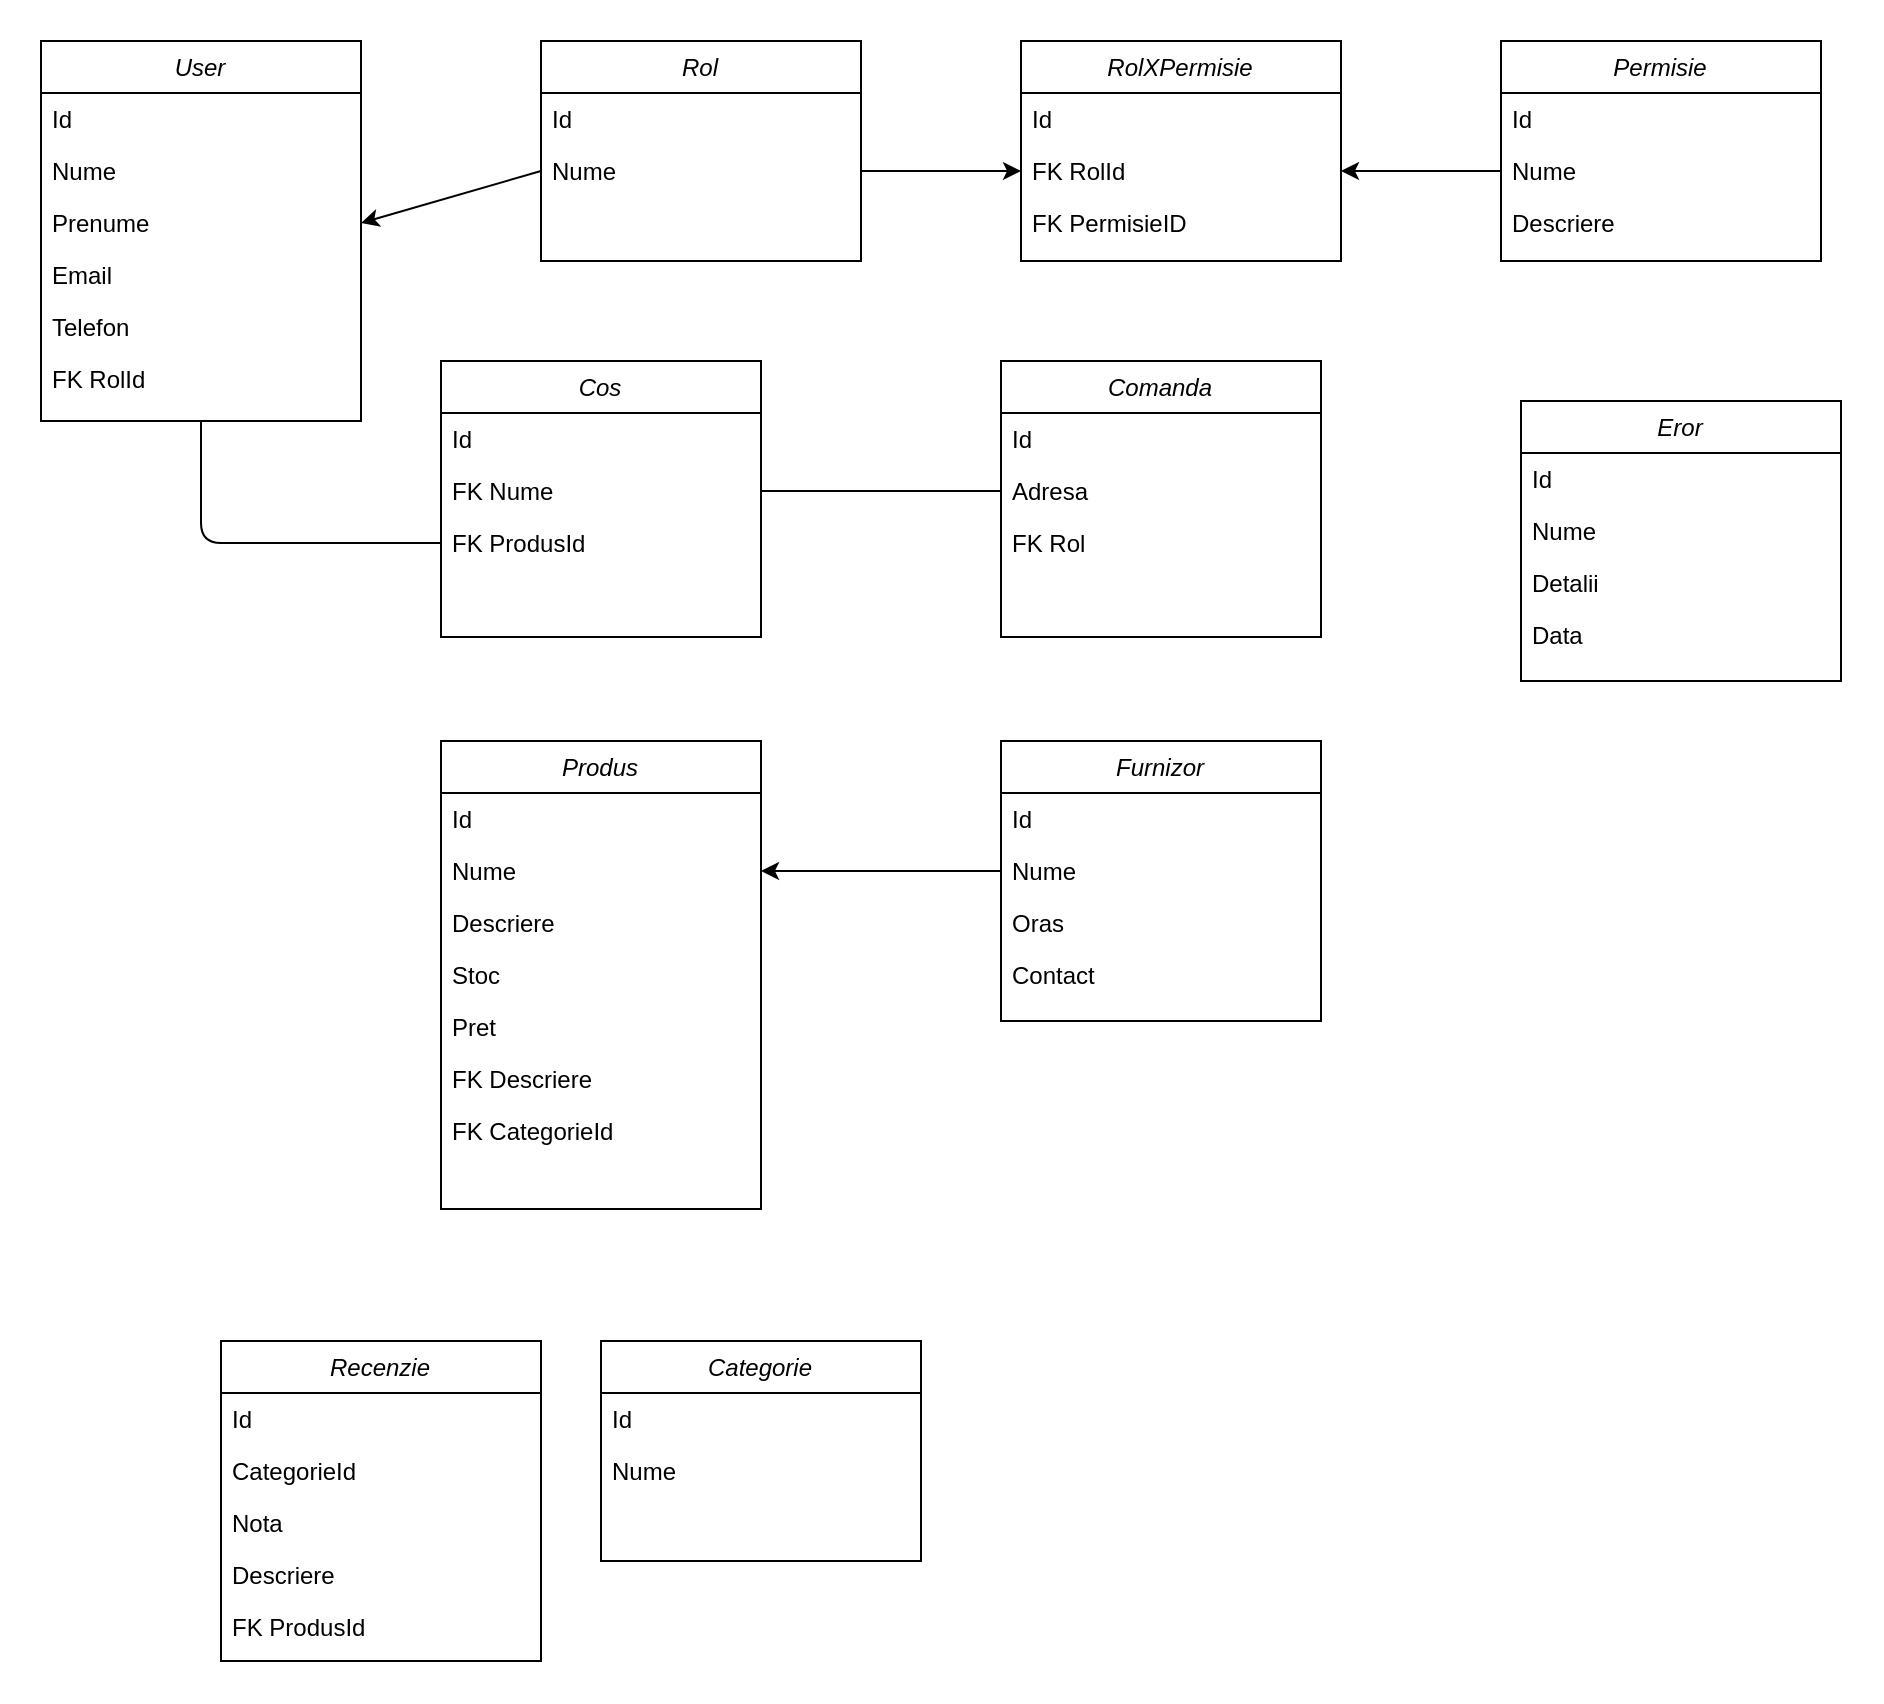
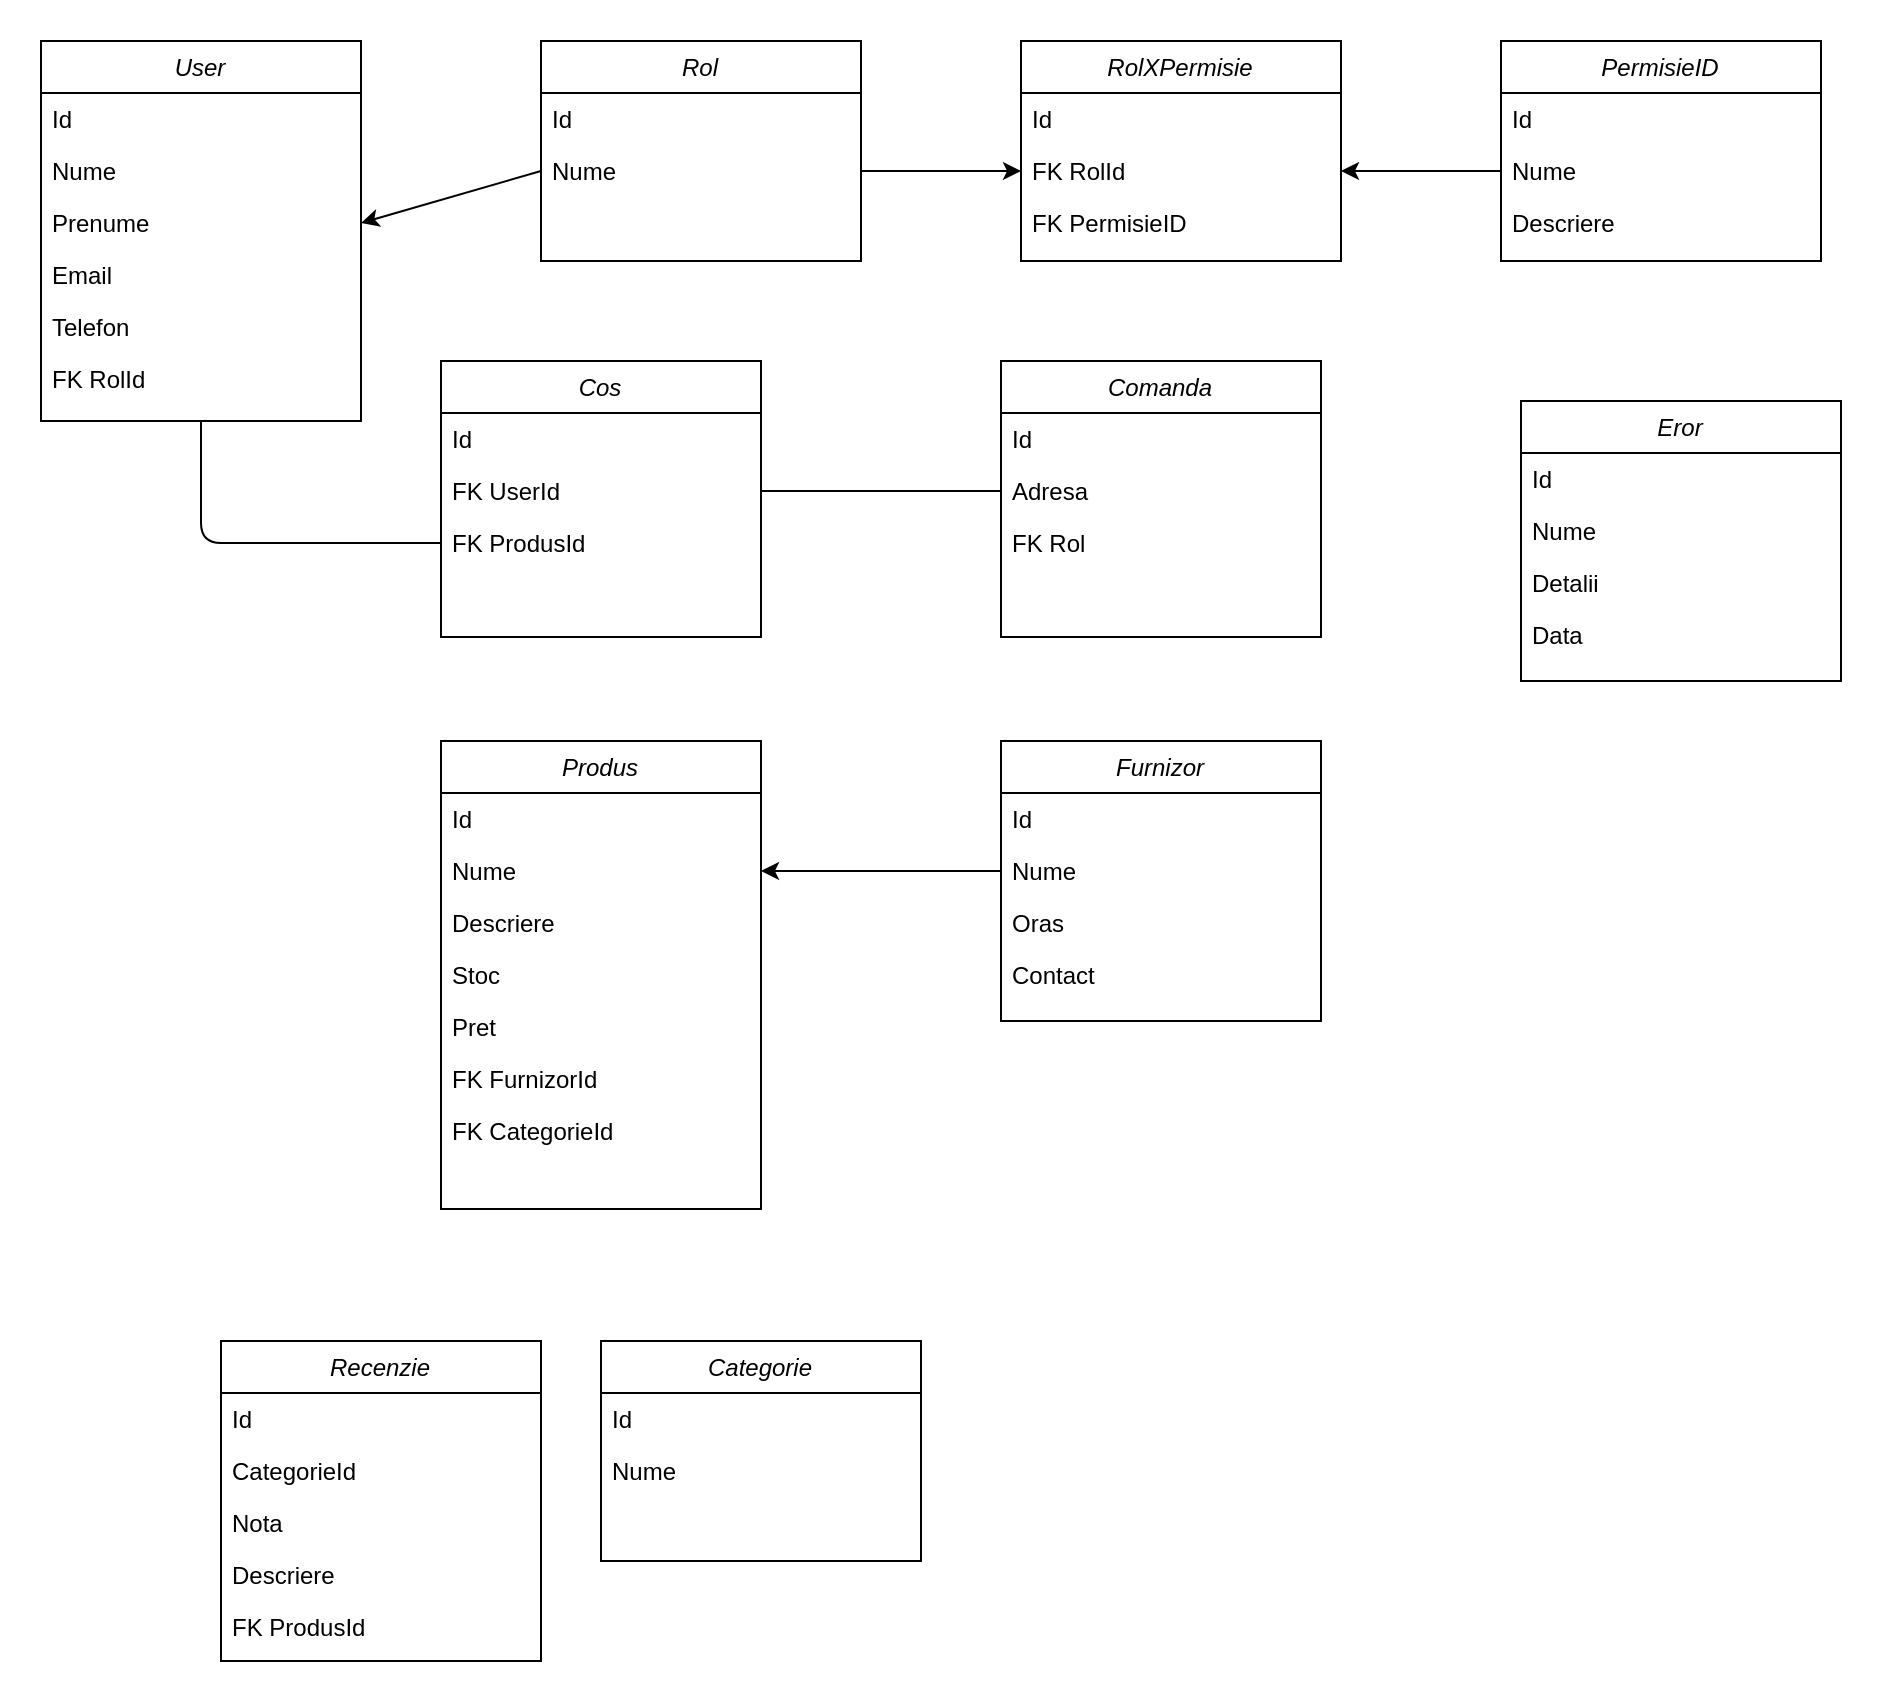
- <mxCell id="56" value="Permisie" style="swimlane;fontStyle=2;align=center;verticalAlign=top;childLayout=stackLayout;horizontal=1;startSize=26;horizontalStack=0;resizeParent=1;resizeLast=0;collapsible=1;marginBottom=0;rounded=0;shadow=0;strokeWidth=1;" vertex="1" parent="1"><mxGeometry x="750" y="20" width="160" height="110" as="geometry"><mxRectangle x="230" y="140" width="160" height="26" as="alternateBounds" /></mxGeometry></mxCell>
+ <mxCell id="56" value="PermisieID" style="swimlane;fontStyle=2;align=center;verticalAlign=top;childLayout=stackLayout;horizontal=1;startSize=26;horizontalStack=0;resizeParent=1;resizeLast=0;collapsible=1;marginBottom=0;rounded=0;shadow=0;strokeWidth=1;" vertex="1" parent="1"><mxGeometry x="750" y="20" width="160" height="110" as="geometry"><mxRectangle x="230" y="140" width="160" height="26" as="alternateBounds" /></mxGeometry></mxCell>
- <mxCell id="35" value="FK Nume" style="text;align=left;verticalAlign=top;spacingLeft=4;spacingRight=4;overflow=hidden;rotatable=0;points=[[0,0.5],[1,0.5]];portConstraint=eastwest;rounded=0;shadow=0;html=0;" vertex="1" parent="33"><mxGeometry y="52" width="160" height="26" as="geometry" /></mxCell>
+ <mxCell id="35" value="FK UserId" style="text;align=left;verticalAlign=top;spacingLeft=4;spacingRight=4;overflow=hidden;rotatable=0;points=[[0,0.5],[1,0.5]];portConstraint=eastwest;rounded=0;shadow=0;html=0;" vertex="1" parent="33"><mxGeometry y="52" width="160" height="26" as="geometry" /></mxCell>
- <mxCell id="8" value="FK Descriere" style="text;align=left;verticalAlign=top;spacingLeft=4;spacingRight=4;overflow=hidden;rotatable=0;points=[[0,0.5],[1,0.5]];portConstraint=eastwest;rounded=0;shadow=0;html=0;" vertex="1" parent="2"><mxGeometry y="156" width="160" height="26" as="geometry" /></mxCell>
+ <mxCell id="8" value="FK FurnizorId" style="text;align=left;verticalAlign=top;spacingLeft=4;spacingRight=4;overflow=hidden;rotatable=0;points=[[0,0.5],[1,0.5]];portConstraint=eastwest;rounded=0;shadow=0;html=0;" vertex="1" parent="2"><mxGeometry y="156" width="160" height="26" as="geometry" /></mxCell>
